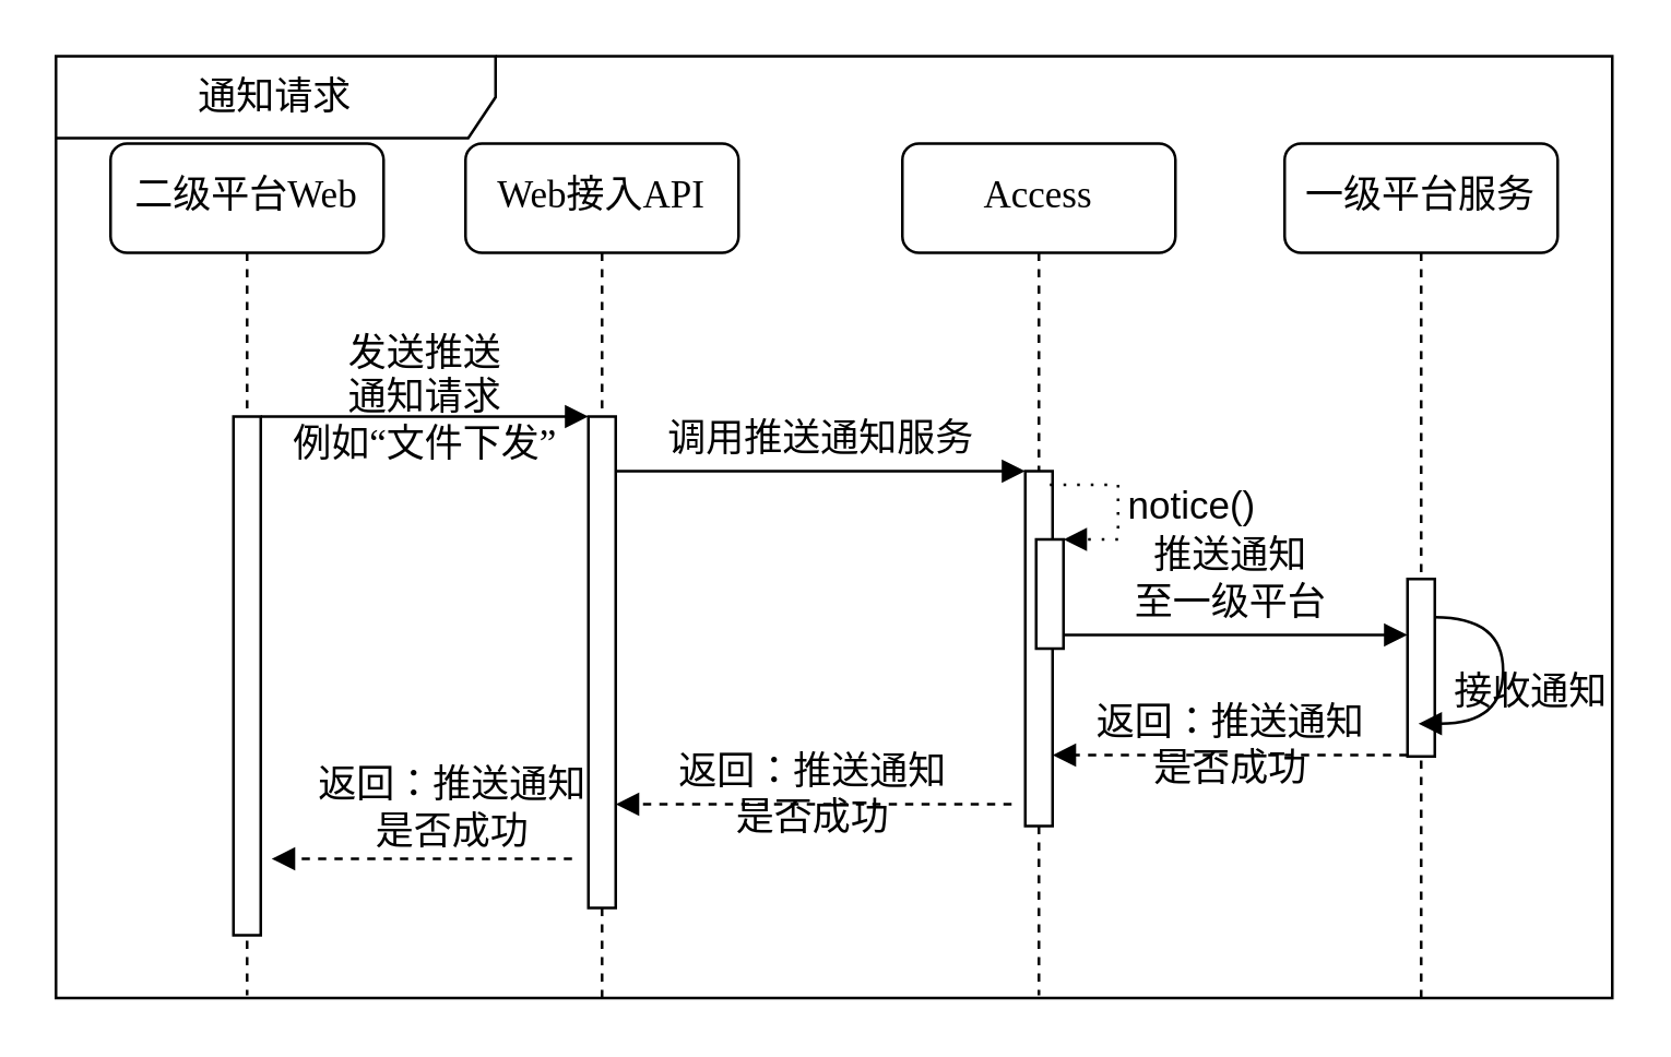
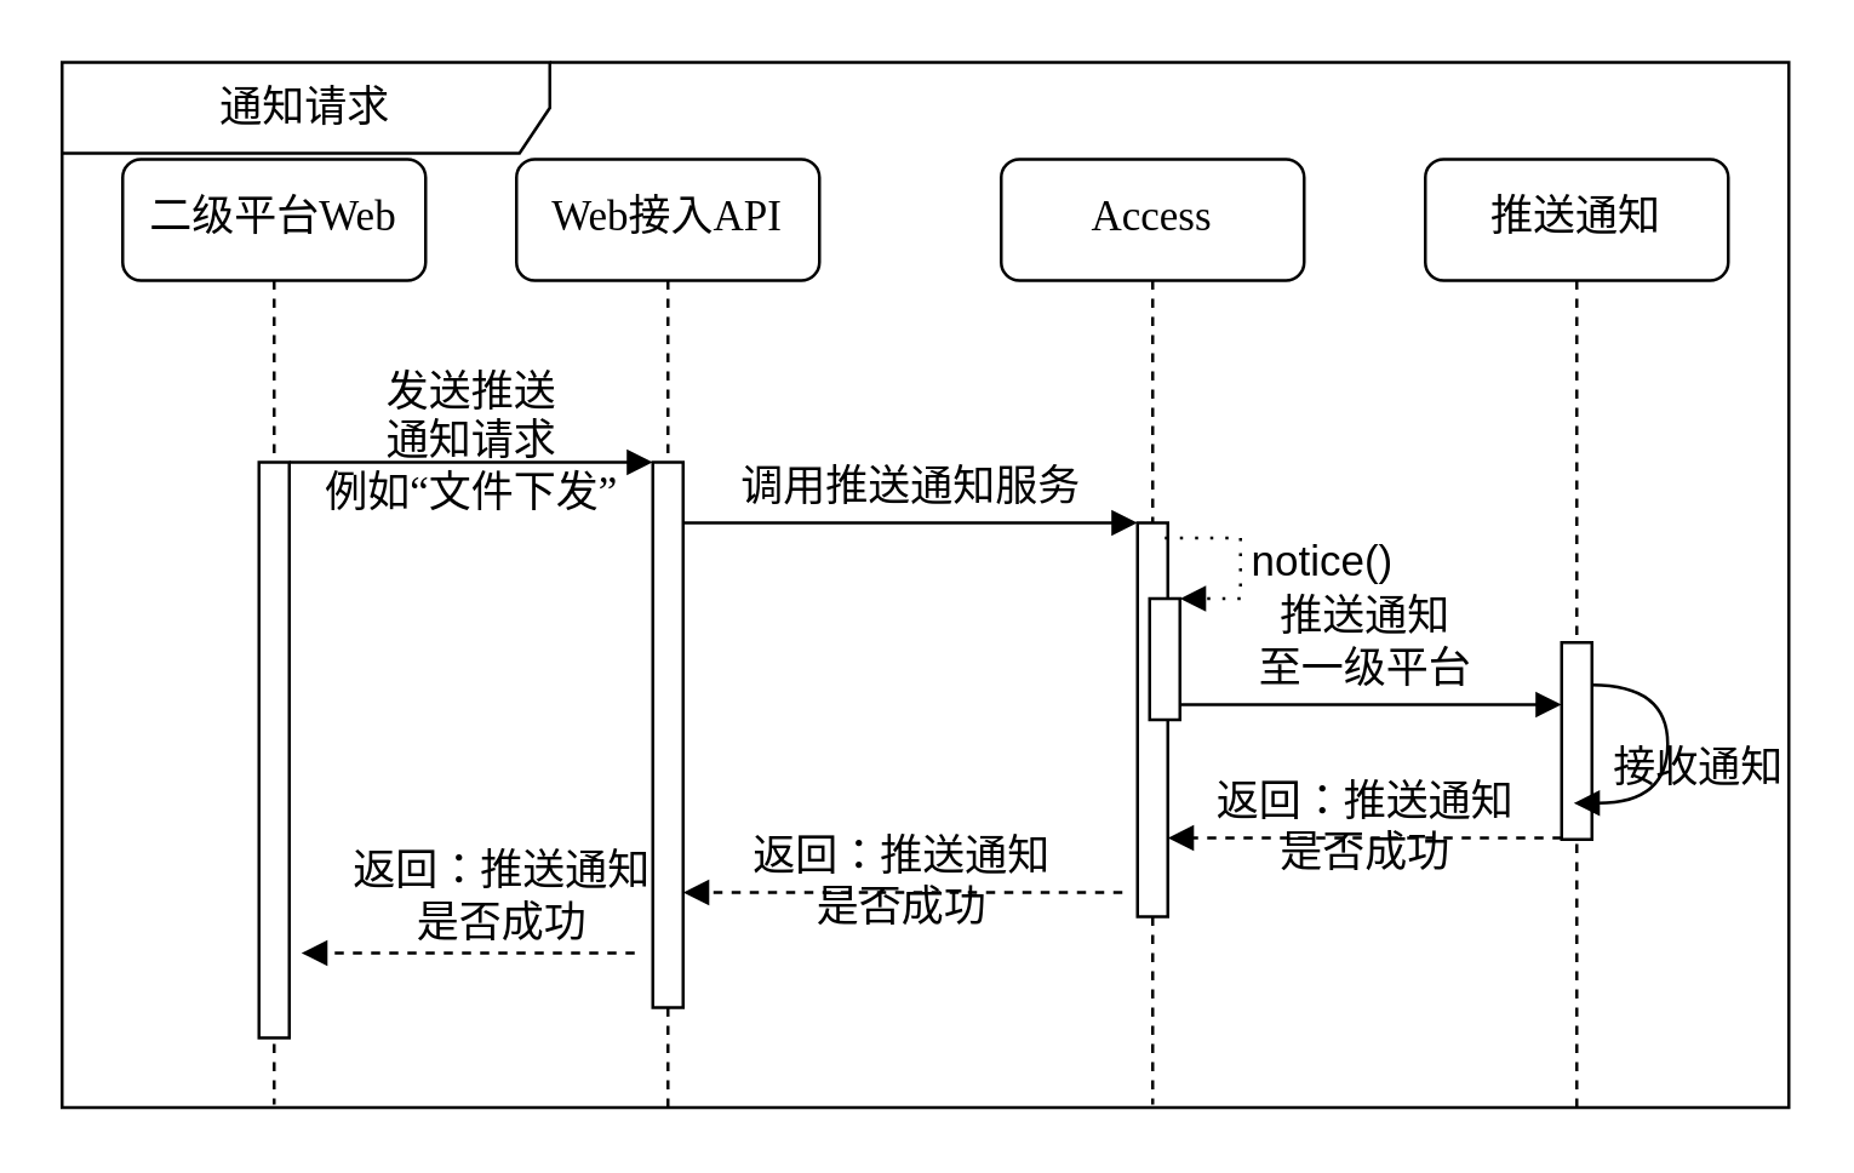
- <mxCell id="10" value="一级平台服务" style="shape=umlLifeline;perimeter=lifelinePerimeter;whiteSpace=wrap;html=1;container=1;collapsible=0;recursiveResize=0;outlineConnect=0;rounded=1;shadow=0;comic=0;labelBackgroundColor=none;strokeColor=#000000;strokeWidth=1;fillColor=#FFFFFF;fontFamily=Verdana;fontSize=14;fontColor=#000000;align=center;" parent="1" vertex="1"><mxGeometry x="470" y="52" width="100" height="313" as="geometry" /></mxCell>
+ <mxCell id="10" value="推送通知" style="shape=umlLifeline;perimeter=lifelinePerimeter;whiteSpace=wrap;html=1;container=1;collapsible=0;recursiveResize=0;outlineConnect=0;rounded=1;shadow=0;comic=0;labelBackgroundColor=none;strokeColor=#000000;strokeWidth=1;fillColor=#FFFFFF;fontFamily=Verdana;fontSize=14;fontColor=#000000;align=center;" parent="1" vertex="1"><mxGeometry x="470" y="52" width="100" height="313" as="geometry" /></mxCell>
